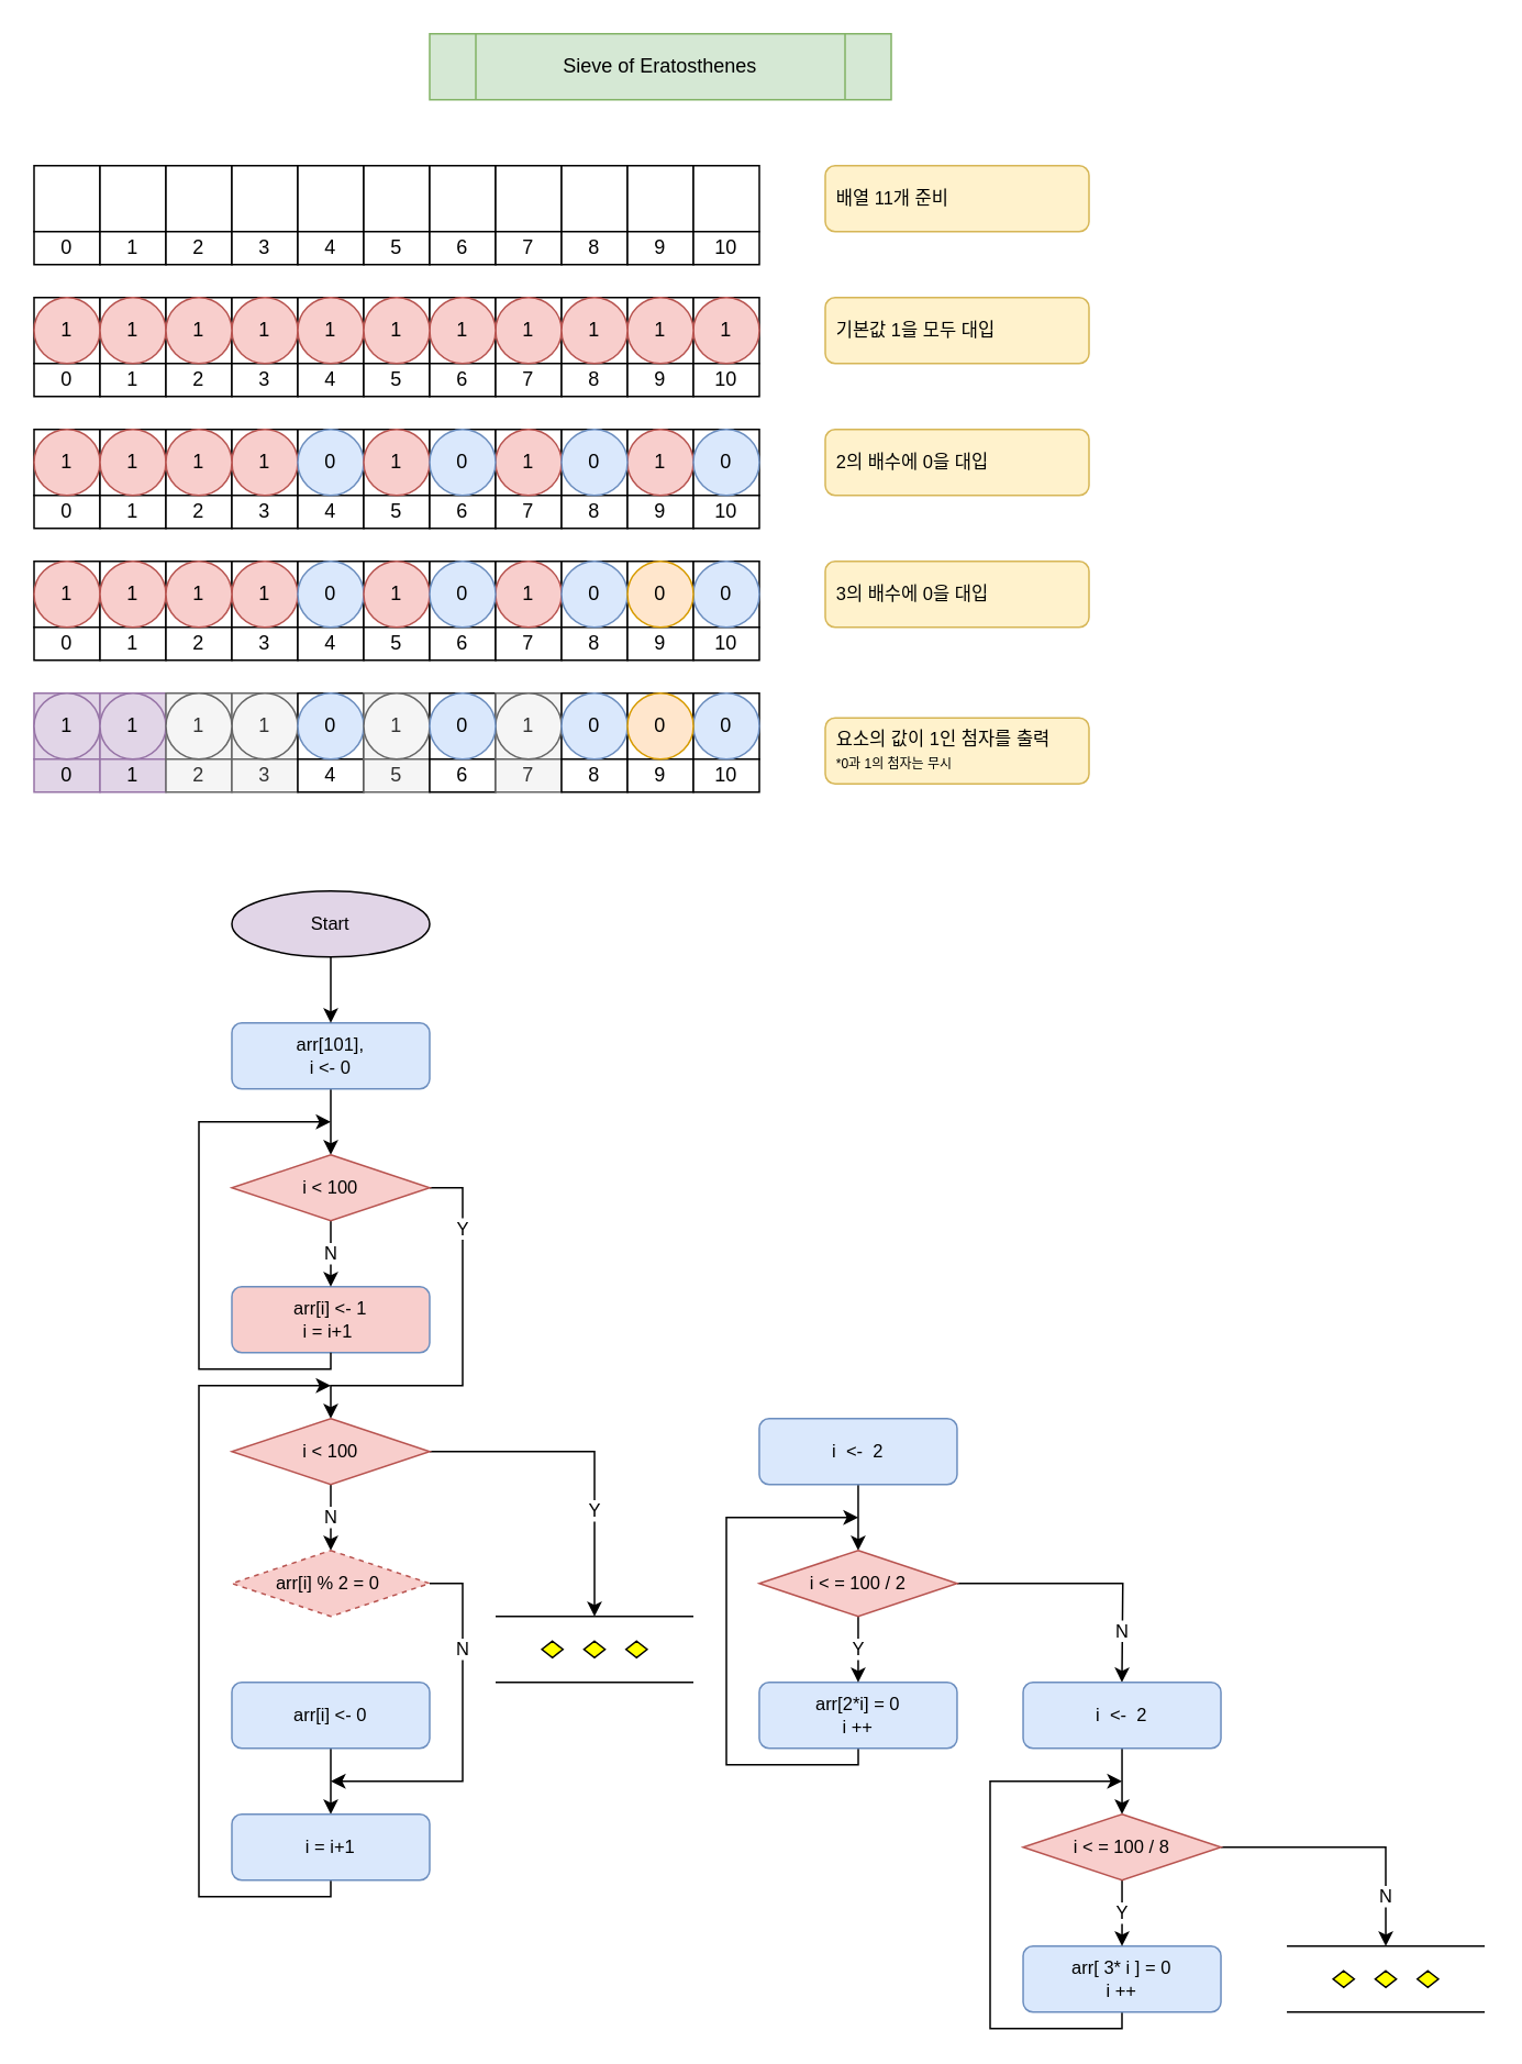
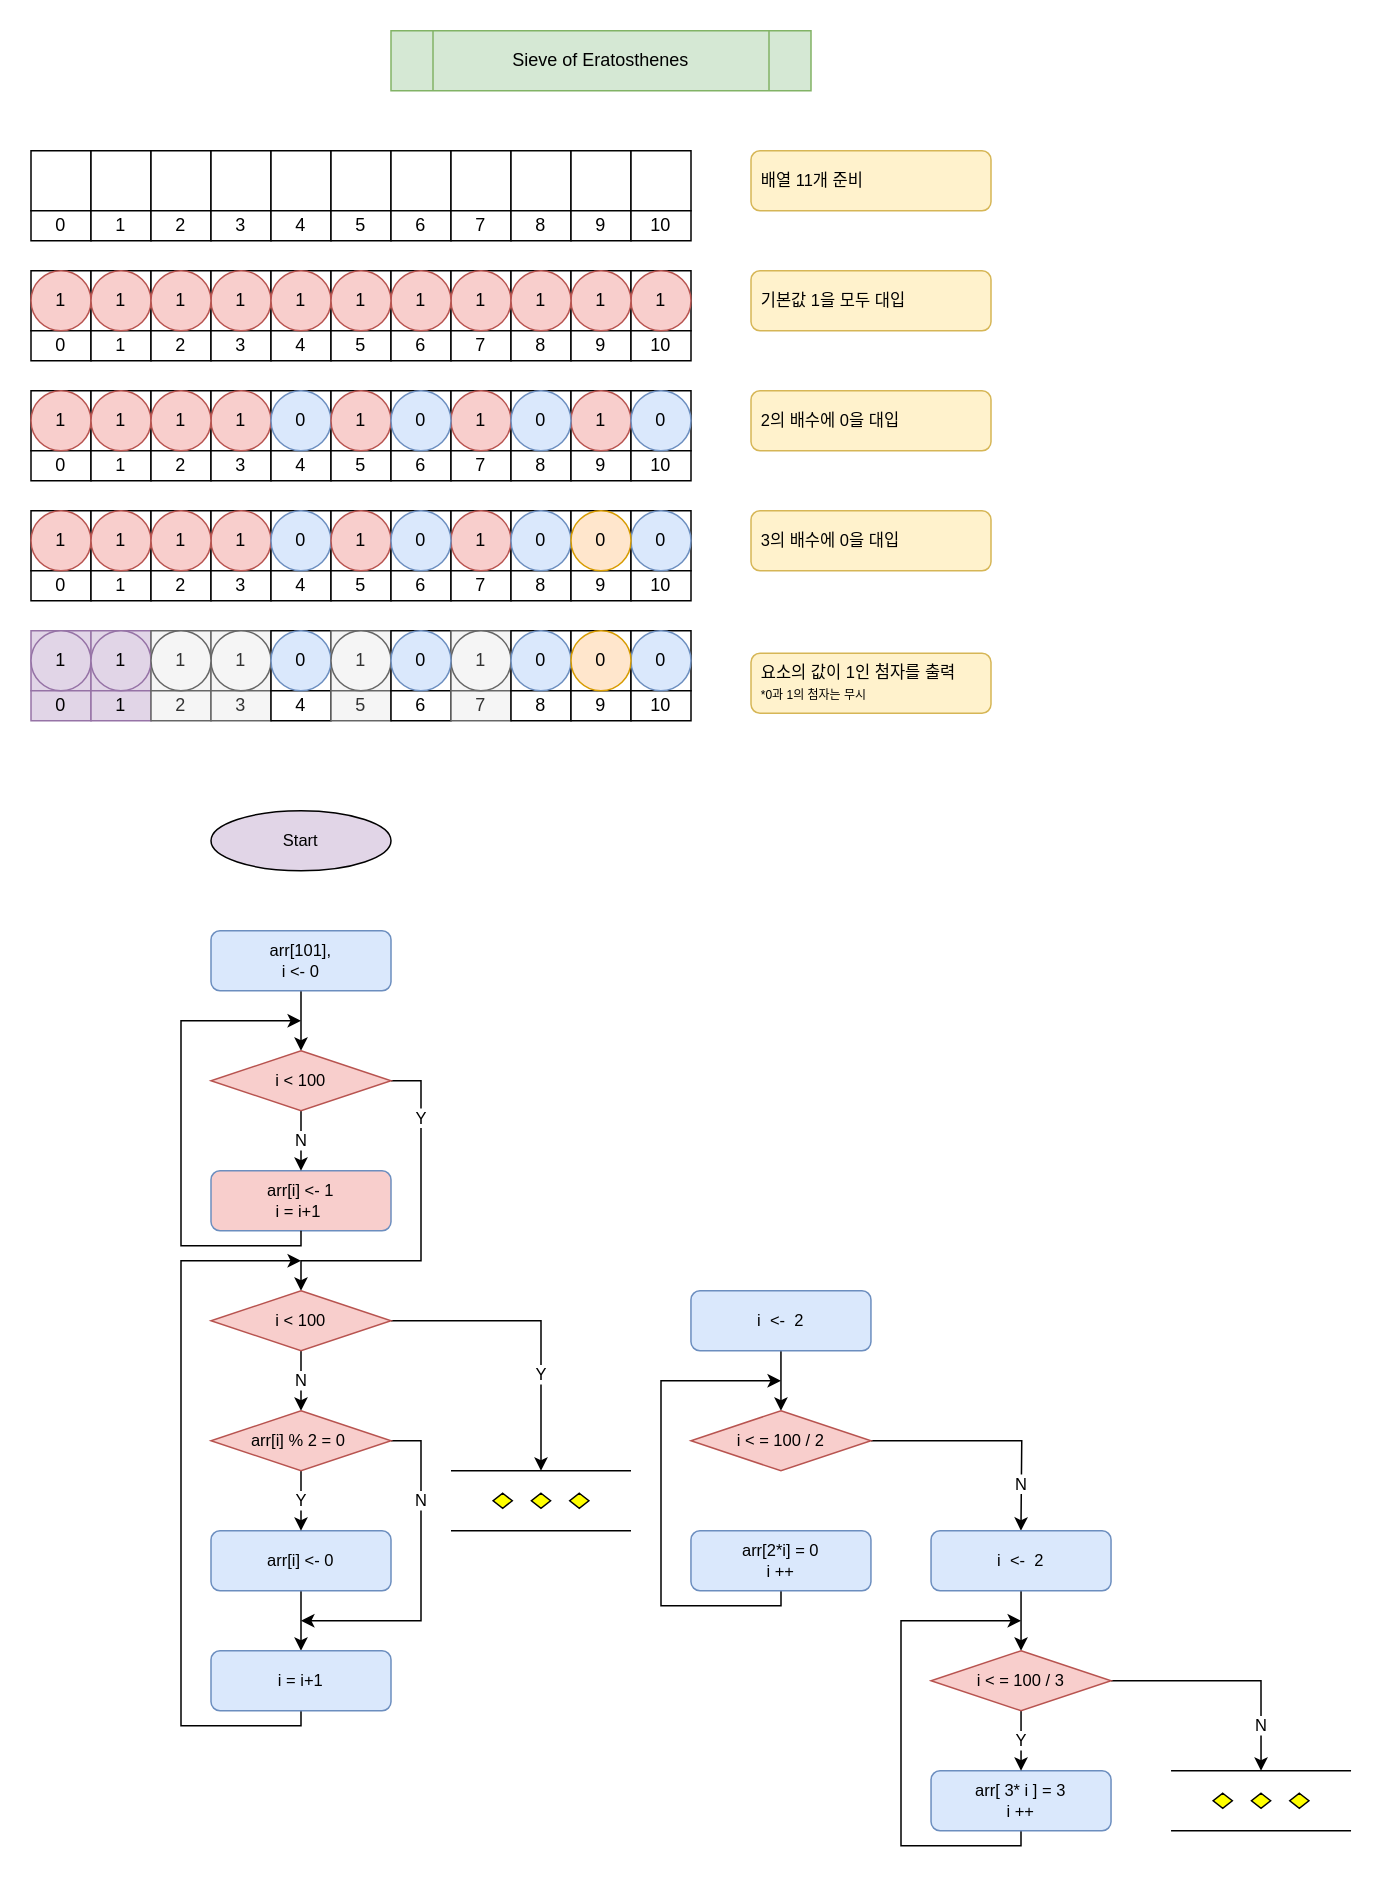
- <mxCell id="164" style="edgeStyle=orthogonalEdgeStyle;rounded=0;orthogonalLoop=1;jettySize=auto;html=1;entryX=0.5;entryY=0;entryDx=0;entryDy=0;fontSize=11;" edge="1" parent="1" source="165" target="163"><mxGeometry relative="1" as="geometry" /></mxCell>
- <mxCell id="178" value="arr[i] % 2 = 0&amp;nbsp;" style="rhombus;whiteSpace=wrap;html=1;fontSize=11;fillColor=#f8cecc;strokeColor=#b85450;dashed=1;" vertex="1" parent="1"><mxGeometry x="140" y="940" width="120" height="40" as="geometry" /></mxCell>
+ <mxCell id="178" value="arr[i] % 2 = 0&amp;nbsp;" style="rhombus;whiteSpace=wrap;html=1;fontSize=11;fillColor=#f8cecc;strokeColor=#b85450;" vertex="1" parent="1"><mxGeometry x="140" y="940" width="120" height="40" as="geometry" /></mxCell>
+ <mxCell id="176" value="Y" style="edgeStyle=orthogonalEdgeStyle;rounded=0;orthogonalLoop=1;jettySize=auto;html=1;entryX=0.5;entryY=0;entryDx=0;entryDy=0;fontSize=11;" edge="1" parent="1" source="178" target="172"><mxGeometry relative="1" as="geometry" /></mxCell>
- <mxCell id="186" value="Y" style="edgeStyle=orthogonalEdgeStyle;rounded=0;orthogonalLoop=1;jettySize=auto;html=1;entryX=0.5;entryY=0;entryDx=0;entryDy=0;fontSize=11;" edge="1" parent="1" source="188" target="185"><mxGeometry relative="1" as="geometry" /></mxCell>
- <mxCell id="195" value="i &amp;lt; = 100 / 8" style="rhombus;whiteSpace=wrap;html=1;fontSize=11;fillColor=#f8cecc;strokeColor=#b85450;" vertex="1" parent="1"><mxGeometry x="620.03" y="1100" width="120" height="40" as="geometry" /></mxCell>
+ <mxCell id="195" value="i &amp;lt; = 100 / 3" style="rhombus;whiteSpace=wrap;html=1;fontSize=11;fillColor=#f8cecc;strokeColor=#b85450;" vertex="1" parent="1"><mxGeometry x="620.03" y="1100" width="120" height="40" as="geometry" /></mxCell>
- <mxCell id="192" value="arr[ 3* i ] = 0&lt;br&gt;i ++" style="rounded=1;whiteSpace=wrap;html=1;fontSize=11;fillColor=#dae8fc;strokeColor=#6c8ebf;" vertex="1" parent="1"><mxGeometry x="620.03" y="1180" width="120" height="40" as="geometry" /></mxCell>
+ <mxCell id="192" value="arr[ 3* i ] = 3&lt;br&gt;i ++" style="rounded=1;whiteSpace=wrap;html=1;fontSize=11;fillColor=#dae8fc;strokeColor=#6c8ebf;" vertex="1" parent="1"><mxGeometry x="620.03" y="1180" width="120" height="40" as="geometry" /></mxCell>
